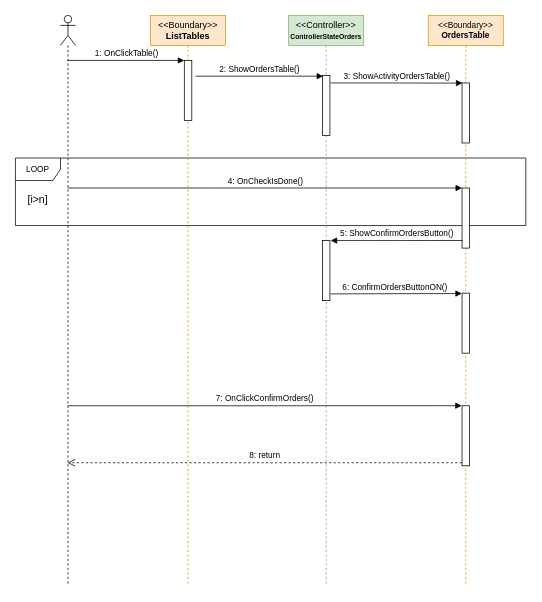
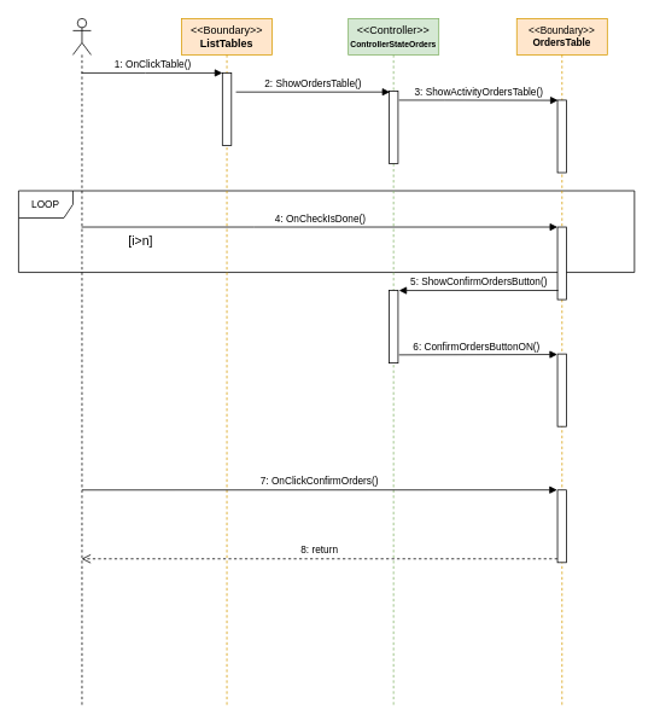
- <mxCell id="20" value="&lt;font style=&quot;font-size: 14px;&quot;&gt;[i&amp;gt;n]&lt;/font&gt;" style="text;html=1;strokeColor=none;fillColor=none;align=center;verticalAlign=middle;whiteSpace=wrap;rounded=0;fontSize=11;" parent="1" vertex="1"><mxGeometry y="250" width="60" height="30" as="geometry" x="20" /></mxCell>
+ <mxCell id="20" value="&lt;font style=&quot;font-size: 14px;&quot;&gt;[i&amp;gt;n]&lt;/font&gt;" style="text;html=1;strokeColor=none;fillColor=none;align=center;verticalAlign=middle;whiteSpace=wrap;rounded=0;fontSize=11;" parent="1" vertex="1"><mxGeometry x="125" y="250" width="60" height="30" as="geometry" /></mxCell>
